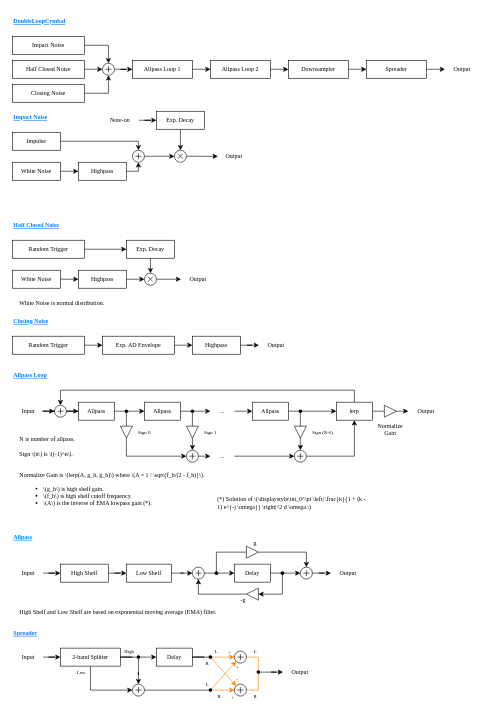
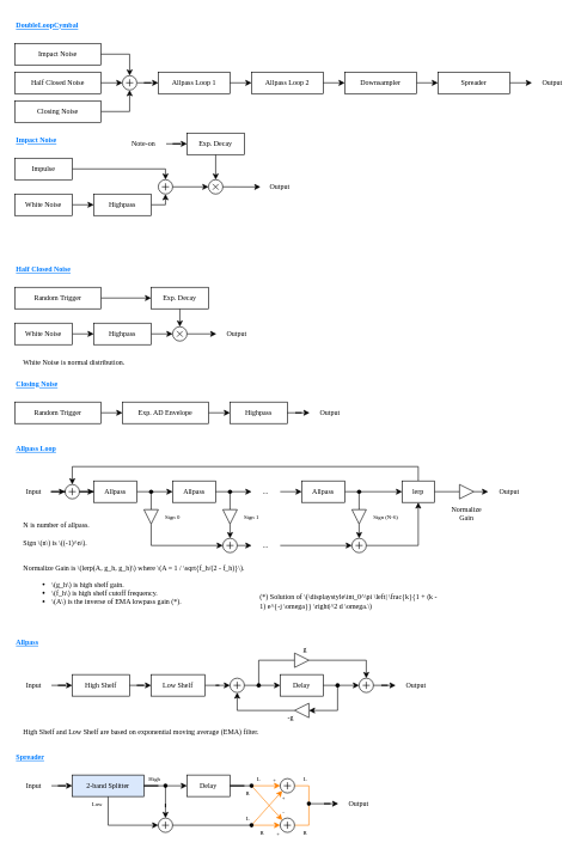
- <mxCell id="115" value="lerp" style="rounded=0;whiteSpace=wrap;html=1;fontFamily=Go Mono;fontSize=10;" parent="1" vertex="1"><mxGeometry x="560" y="670" width="60" height="30" as="geometry" /></mxCell>
+ <mxCell id="115" value="lerp" style="rounded=0;whiteSpace=wrap;html=1;fontFamily=Go Mono;fontSize=10;" parent="1" vertex="1"><mxGeometry x="560" y="670" width="45" height="30" as="geometry" /></mxCell>
- <mxCell id="169" value="2-band Splitter" style="rounded=0;whiteSpace=wrap;html=1;fontFamily=Go Mono;fontSize=10;" vertex="1" parent="1"><mxGeometry x="100" y="1080" width="100" height="30" as="geometry" /></mxCell>
+ <mxCell id="169" value="2-band Splitter" style="rounded=0;whiteSpace=wrap;html=1;fontFamily=Go Mono;fontSize=10;fillColor=#dae8fc;" vertex="1" parent="1"><mxGeometry x="100" y="1080" width="100" height="30" as="geometry" /></mxCell>
